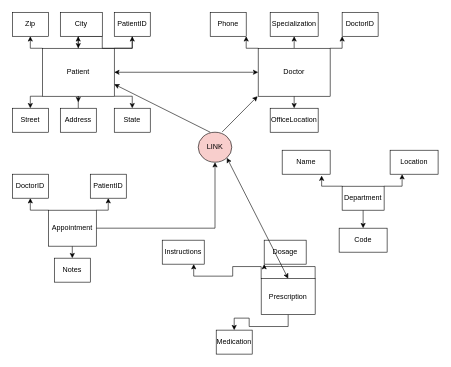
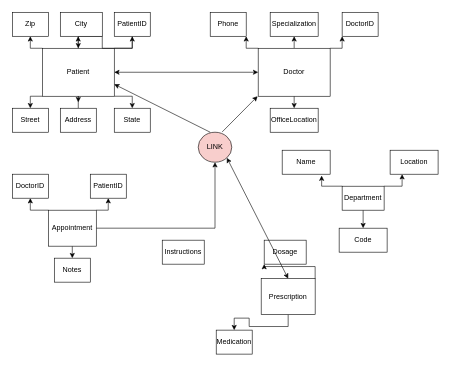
- <mxCell id="32" style="edgeStyle=orthogonalEdgeStyle;rounded=0;orthogonalLoop=1;jettySize=auto;html=1;exitX=0;exitY=0;exitDx=0;exitDy=0;entryX=0.75;entryY=1;entryDx=0;entryDy=0;" parent="1" source="35" target="50" edge="1"><mxGeometry relative="1" as="geometry" /></mxCell>
